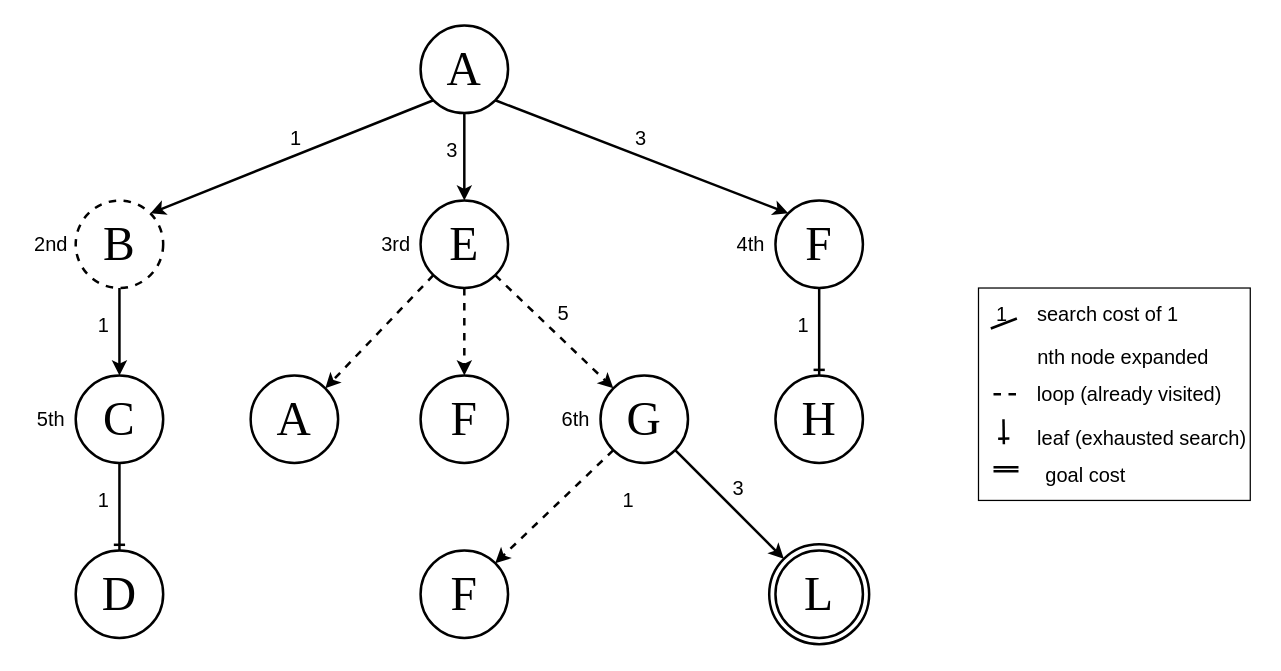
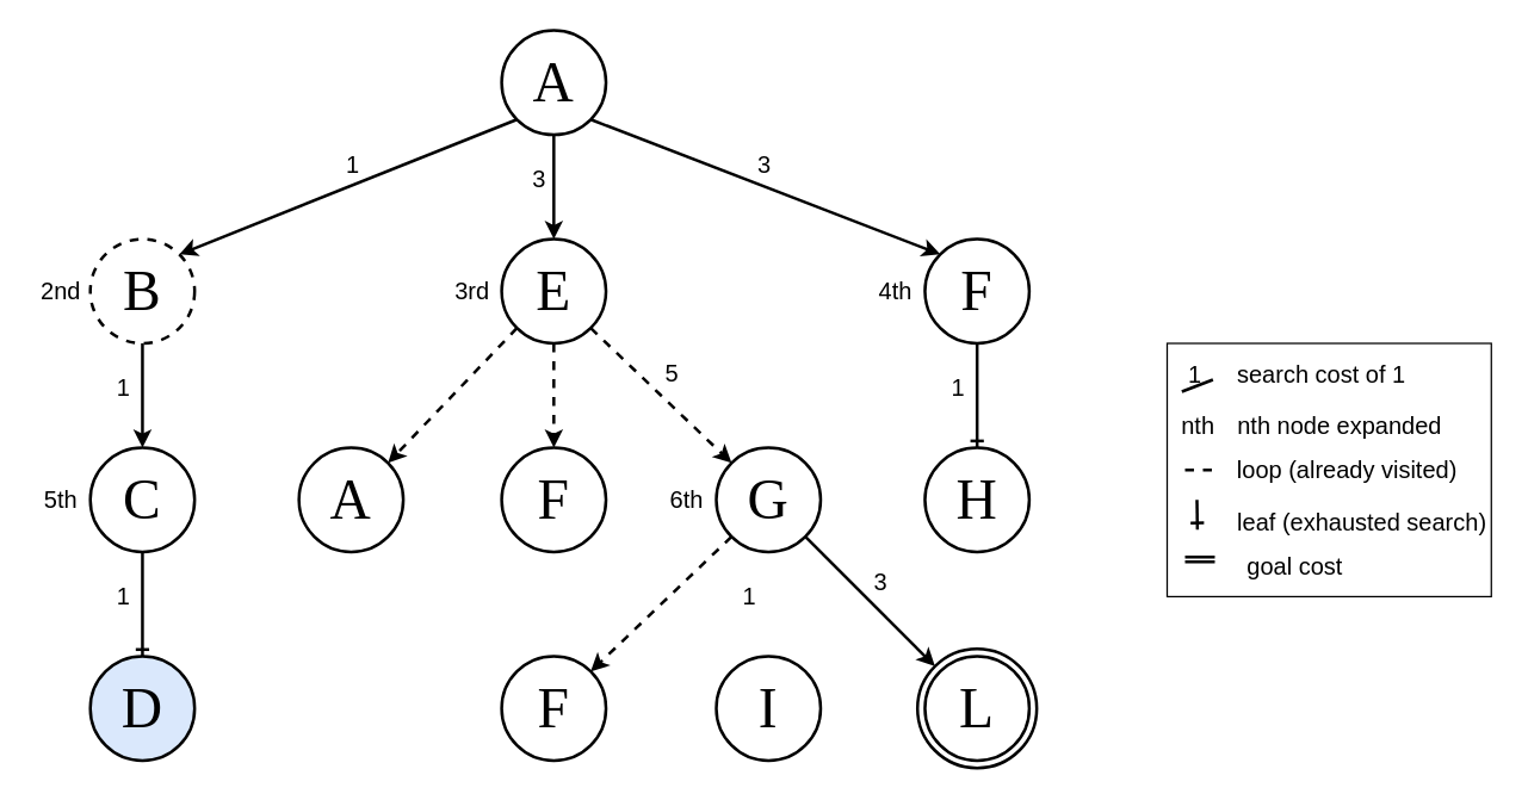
+ <mxCell id="44" value="nth" style="text;html=1;align=center;verticalAlign=middle;resizable=0;points=[];autosize=1;strokeWidth=4;fontSize=16;" parent="1" vertex="1"><mxGeometry x="782.5" y="275" width="40" height="20" as="geometry" /></mxCell>
- <mxCell id="26" value="&lt;font face=&quot;Times New Roman&quot; style=&quot;font-size: 38px&quot;&gt;D&lt;/font&gt;" style="ellipse;whiteSpace=wrap;html=1;aspect=fixed;strokeWidth=2;" parent="1" vertex="1"><mxGeometry x="60" y="440" width="70" height="70" as="geometry" /></mxCell>
+ <mxCell id="26" value="&lt;font face=&quot;Times New Roman&quot; style=&quot;font-size: 38px&quot;&gt;D&lt;/font&gt;" style="ellipse;whiteSpace=wrap;html=1;aspect=fixed;strokeWidth=2;fillColor=#dae8fc;" parent="1" vertex="1"><mxGeometry x="60" y="440" width="70" height="70" as="geometry" /></mxCell>
+ <mxCell id="6" value="&lt;font face=&quot;Times New Roman&quot; style=&quot;font-size: 38px&quot;&gt;I&lt;/font&gt;" style="ellipse;whiteSpace=wrap;html=1;aspect=fixed;strokeWidth=2;" parent="1" vertex="1"><mxGeometry x="480" y="440" width="70" height="70" as="geometry" /></mxCell>
